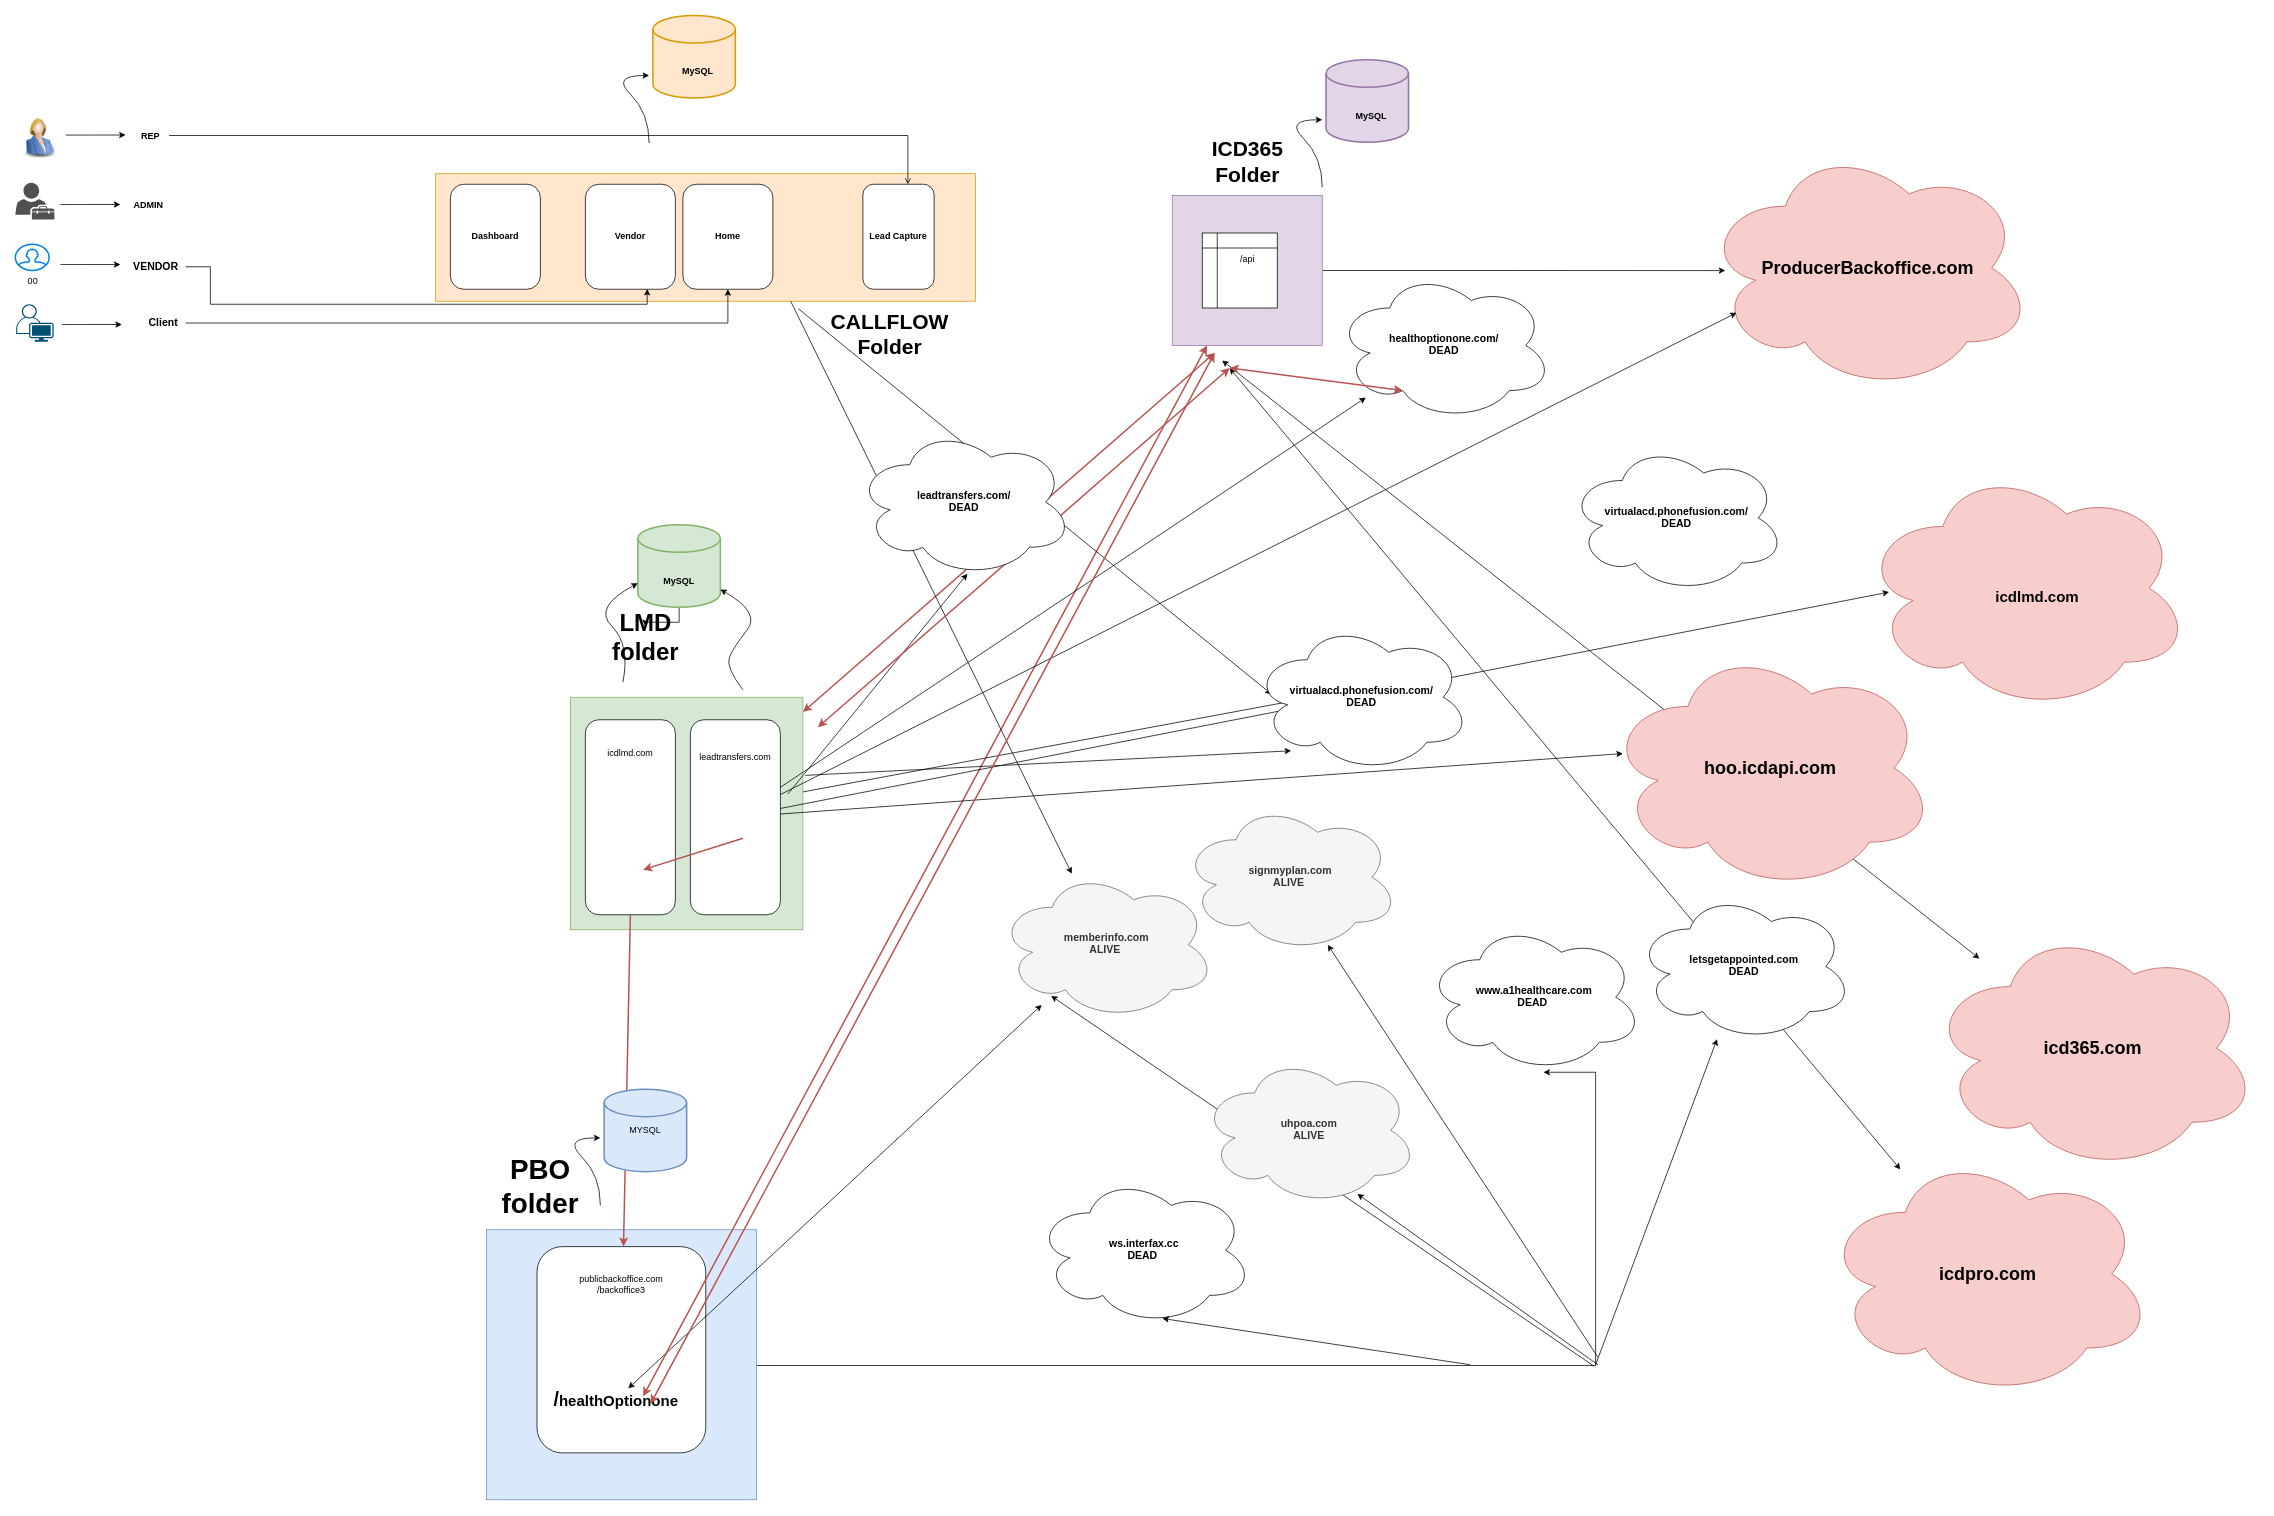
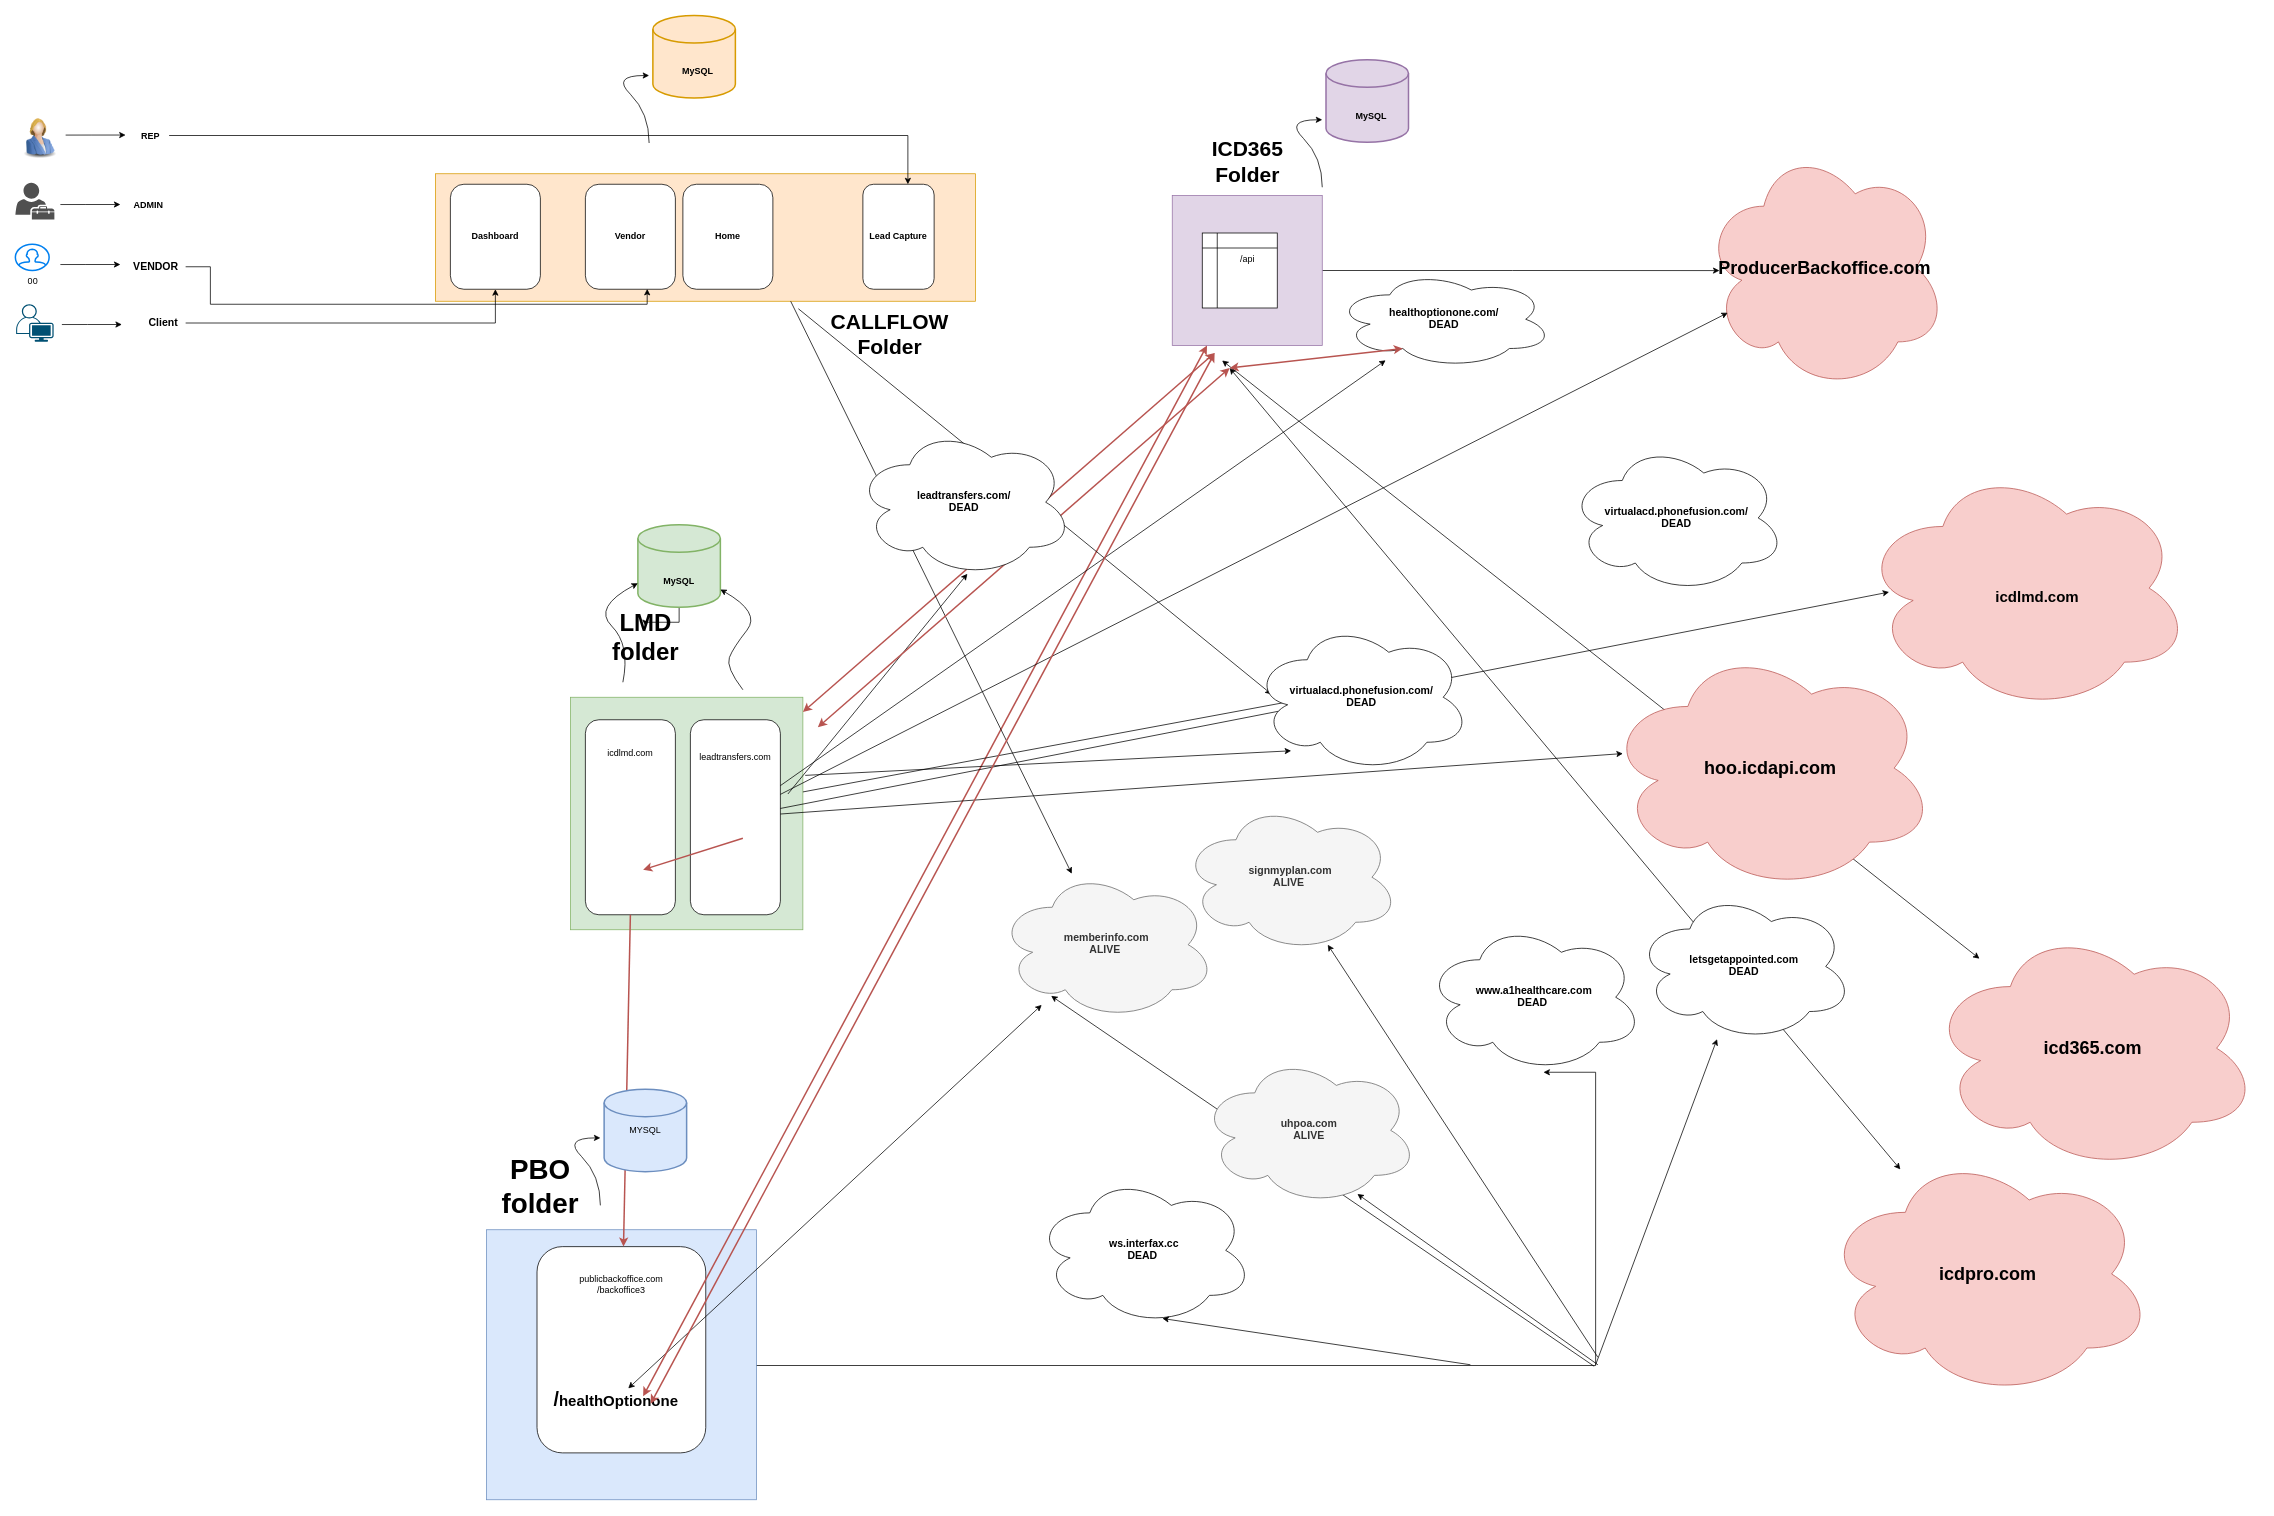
- <mxCell id="46" style="edgeStyle=orthogonalEdgeStyle;rounded=0;orthogonalLoop=1;jettySize=auto;html=1;endArrow=open;" edge="1" parent="1" source="47" target="32"><mxGeometry relative="1" as="geometry"><Array as="points"><mxPoint x="1210" y="180" /></Array></mxGeometry></mxCell>
+ <mxCell id="46" style="edgeStyle=orthogonalEdgeStyle;rounded=0;orthogonalLoop=1;jettySize=auto;html=1;" edge="1" parent="1" source="47" target="32"><mxGeometry relative="1" as="geometry"><Array as="points"><mxPoint x="1210" y="180" /></Array></mxGeometry></mxCell>
- <mxCell id="74" value="&lt;h1&gt;&lt;span id=&quot;docs-internal-guid-3d1b5f31-7fff-bc03-51ac-1e44af458692&quot; style=&quot;font-weight:normal;&quot;&gt;&lt;/span&gt;&lt;span id=&quot;docs-internal-guid-3d1b5f31-7fff-bc03-51ac-1e44af458692&quot; style=&quot;font-weight:normal;&quot;&gt;&lt;/span&gt;&lt;span id=&quot;docs-internal-guid-3d1b5f31-7fff-bc03-51ac-1e44af458692&quot; style=&quot;font-weight:normal;&quot;&gt;&lt;/span&gt;&lt;span id=&quot;docs-internal-guid-3d1b5f31-7fff-bc03-51ac-1e44af458692&quot; style=&quot;font-weight:normal;&quot;&gt;&lt;/span&gt;&lt;span id=&quot;docs-internal-guid-3d1b5f31-7fff-bc03-51ac-1e44af458692&quot; style=&quot;font-weight:normal;&quot;&gt;&lt;/span&gt;&lt;span id=&quot;docs-internal-guid-43d75e9f-7fff-f93b-06ea-4cb820695f76&quot; style=&quot;font-weight:normal;&quot;&gt;&lt;/span&gt;&lt;span id=&quot;docs-internal-guid-43d75e9f-7fff-f93b-06ea-4cb820695f76&quot; style=&quot;font-weight:normal;&quot;&gt;&lt;/span&gt;&lt;span id=&quot;docs-internal-guid-43d75e9f-7fff-f93b-06ea-4cb820695f76&quot; style=&quot;font-weight:normal;&quot;&gt;&lt;/span&gt;ProducerBackoffice.com&lt;/h1&gt;" style="ellipse;shape=cloud;whiteSpace=wrap;html=1;fillColor=#f8cecc;strokeColor=#b85450;" vertex="1" parent="1"><mxGeometry x="2270" y="192" width="440" height="329" as="geometry" /></mxCell>
+ <mxCell id="74" value="&lt;h1&gt;&lt;span id=&quot;docs-internal-guid-3d1b5f31-7fff-bc03-51ac-1e44af458692&quot; style=&quot;font-weight:normal;&quot;&gt;&lt;/span&gt;&lt;span id=&quot;docs-internal-guid-3d1b5f31-7fff-bc03-51ac-1e44af458692&quot; style=&quot;font-weight:normal;&quot;&gt;&lt;/span&gt;&lt;span id=&quot;docs-internal-guid-3d1b5f31-7fff-bc03-51ac-1e44af458692&quot; style=&quot;font-weight:normal;&quot;&gt;&lt;/span&gt;&lt;span id=&quot;docs-internal-guid-3d1b5f31-7fff-bc03-51ac-1e44af458692&quot; style=&quot;font-weight:normal;&quot;&gt;&lt;/span&gt;&lt;span id=&quot;docs-internal-guid-3d1b5f31-7fff-bc03-51ac-1e44af458692&quot; style=&quot;font-weight:normal;&quot;&gt;&lt;/span&gt;&lt;span id=&quot;docs-internal-guid-43d75e9f-7fff-f93b-06ea-4cb820695f76&quot; style=&quot;font-weight:normal;&quot;&gt;&lt;/span&gt;&lt;span id=&quot;docs-internal-guid-43d75e9f-7fff-f93b-06ea-4cb820695f76&quot; style=&quot;font-weight:normal;&quot;&gt;&lt;/span&gt;&lt;span id=&quot;docs-internal-guid-43d75e9f-7fff-f93b-06ea-4cb820695f76&quot; style=&quot;font-weight:normal;&quot;&gt;&lt;/span&gt;ProducerBackoffice.com&lt;/h1&gt;" style="ellipse;shape=cloud;whiteSpace=wrap;html=1;fillColor=#f8cecc;strokeColor=#b85450;" vertex="1" parent="1"><mxGeometry x="2270" y="192" width="325" height="329" as="geometry" /></mxCell>
- <mxCell id="42" style="edgeStyle=orthogonalEdgeStyle;rounded=0;orthogonalLoop=1;jettySize=auto;html=1;" edge="1" parent="1" source="43" target="31"><mxGeometry relative="1" as="geometry" /></mxCell>
+ <mxCell id="42" style="edgeStyle=orthogonalEdgeStyle;rounded=0;orthogonalLoop=1;jettySize=auto;html=1;" edge="1" parent="1" source="43" target="29"><mxGeometry relative="1" as="geometry" /></mxCell>
- <mxCell id="78" value="&lt;h3&gt;healthoptionone.com/&lt;br&gt;DEAD&lt;/h3&gt;&lt;h1&gt;&lt;span id=&quot;docs-internal-guid-eab32220-7fff-d333-40bd-e7fb0be0aa03&quot; style=&quot;font-weight:normal;&quot;&gt;&lt;/span&gt;&lt;/h1&gt;" style="ellipse;shape=cloud;whiteSpace=wrap;html=1;" vertex="1" parent="1"><mxGeometry x="1780" y="360" width="290" height="200" as="geometry" /></mxCell>
+ <mxCell id="78" value="&lt;h3&gt;healthoptionone.com/&lt;br&gt;DEAD&lt;/h3&gt;&lt;h1&gt;&lt;span id=&quot;docs-internal-guid-eab32220-7fff-d333-40bd-e7fb0be0aa03&quot; style=&quot;font-weight:normal;&quot;&gt;&lt;/span&gt;&lt;/h1&gt;" style="ellipse;shape=cloud;whiteSpace=wrap;html=1;" vertex="1" parent="1"><mxGeometry x="1780" y="360" width="290" height="130" as="geometry" /></mxCell>
